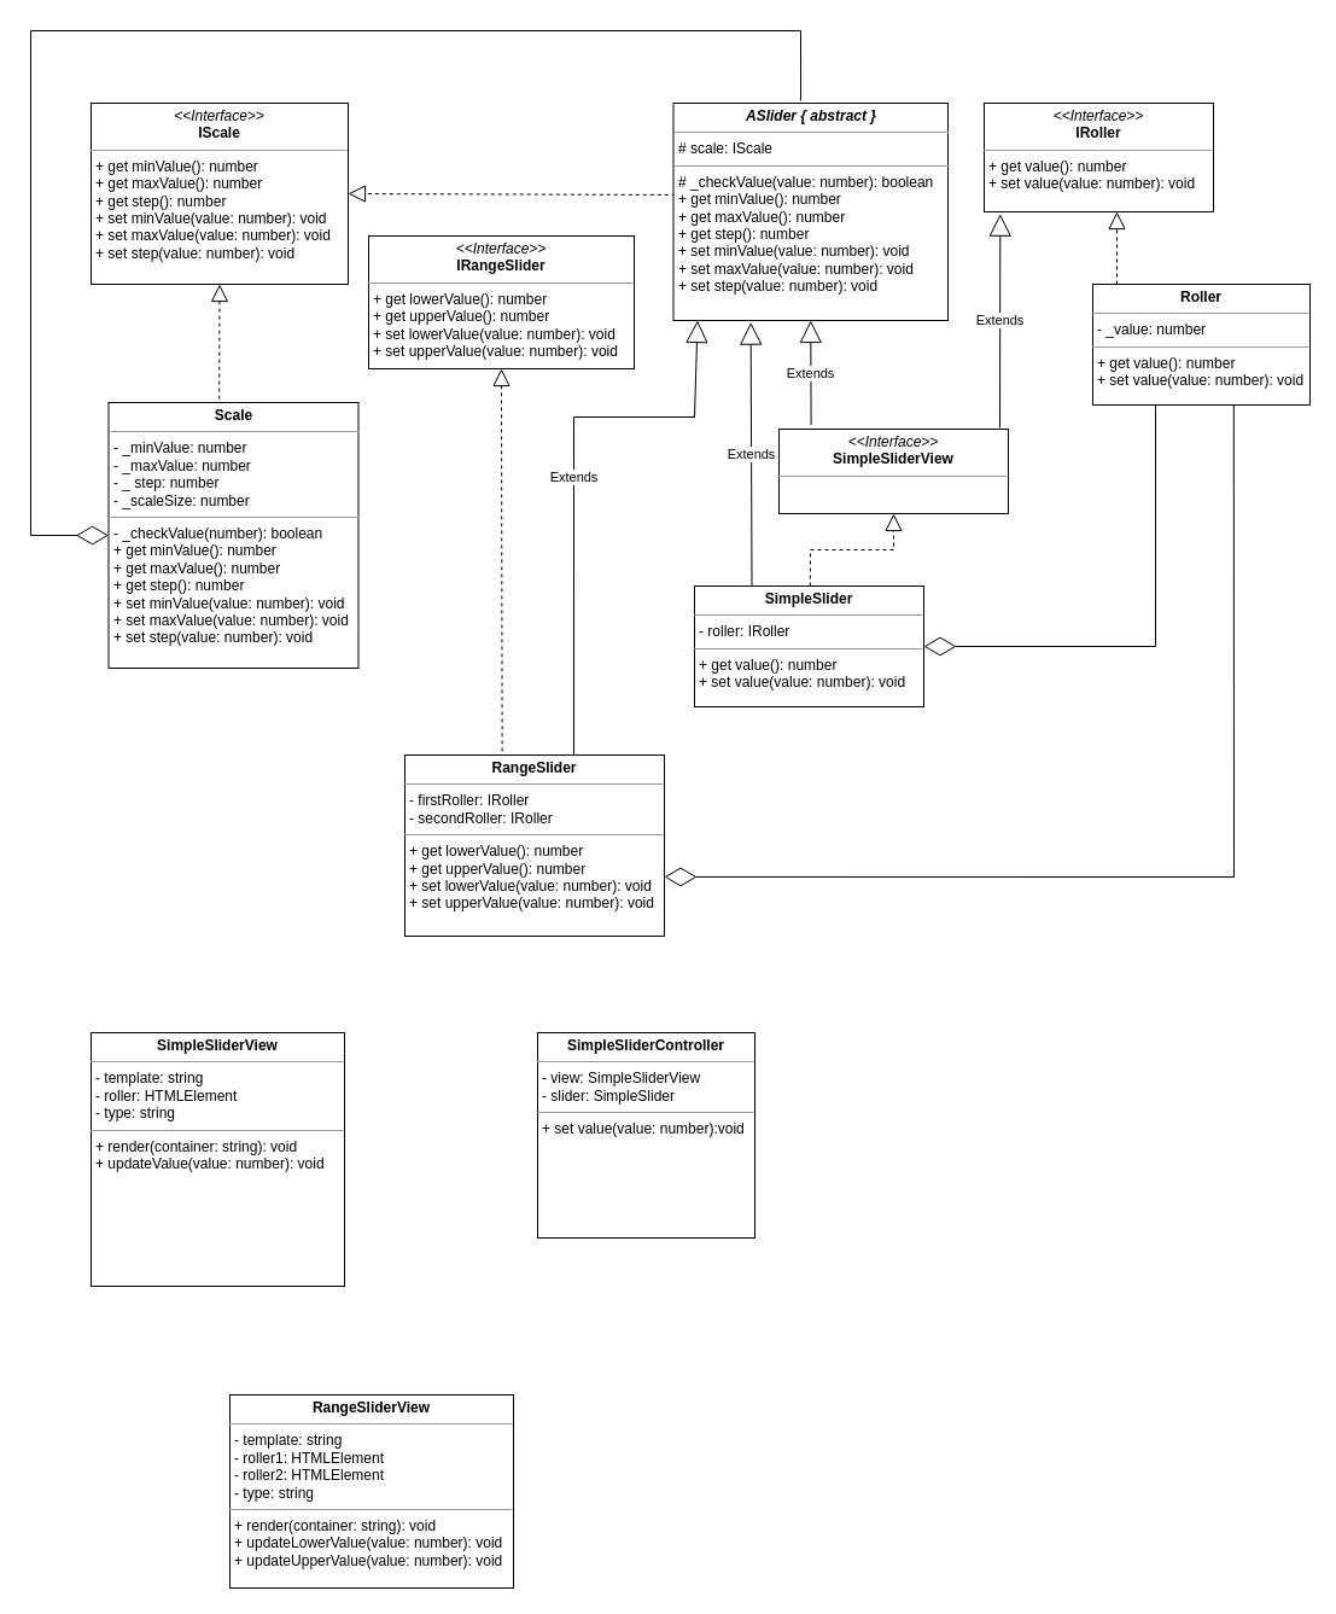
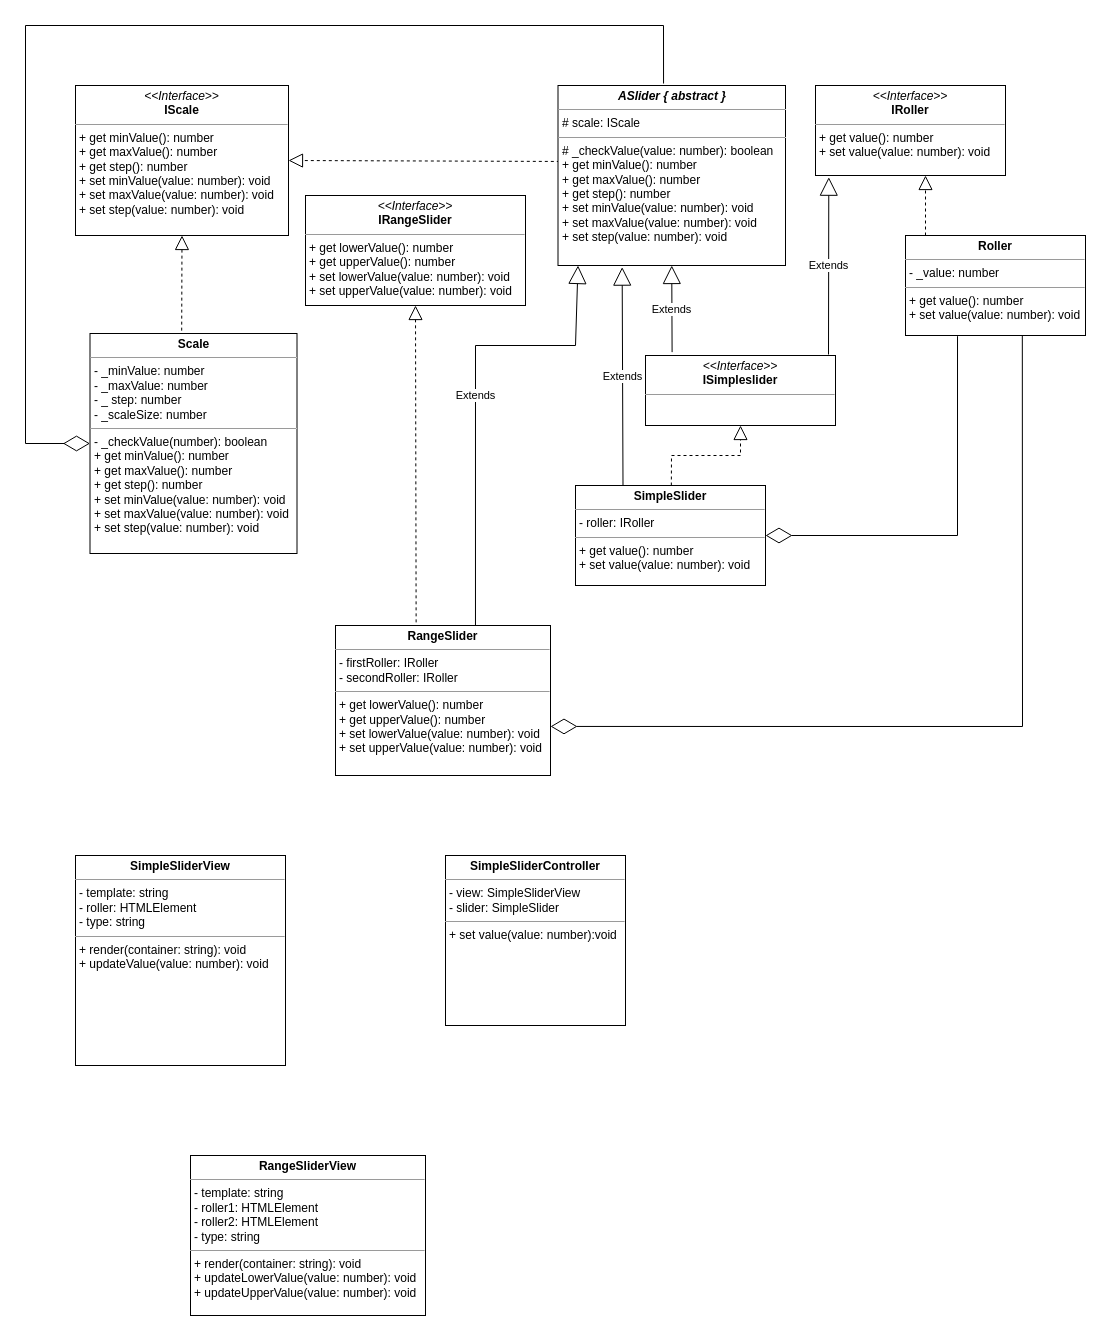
- <mxCell id="21" value="&lt;p style=&quot;margin: 0px ; margin-top: 4px ; text-align: center&quot;&gt;&lt;i&gt;&amp;lt;&amp;lt;Interface&amp;gt;&amp;gt;&lt;/i&gt;&lt;br&gt;&lt;b&gt;SimpleSliderView&lt;/b&gt;&lt;/p&gt;&lt;hr size=&quot;1&quot;&gt;&lt;p style=&quot;margin: 0px ; margin-left: 4px&quot;&gt;&lt;br&gt;&lt;/p&gt;" style="verticalAlign=top;align=left;overflow=fill;fontSize=12;fontFamily=Helvetica;html=1;" vertex="1" parent="1"><mxGeometry x="640" y="350" width="190" height="70" as="geometry" /></mxCell>
+ <mxCell id="21" value="&lt;p style=&quot;margin: 0px ; margin-top: 4px ; text-align: center&quot;&gt;&lt;i&gt;&amp;lt;&amp;lt;Interface&amp;gt;&amp;gt;&lt;/i&gt;&lt;br&gt;&lt;b&gt;ISimpleslider&lt;/b&gt;&lt;/p&gt;&lt;hr size=&quot;1&quot;&gt;&lt;p style=&quot;margin: 0px ; margin-left: 4px&quot;&gt;&lt;br&gt;&lt;/p&gt;" style="verticalAlign=top;align=left;overflow=fill;fontSize=12;fontFamily=Helvetica;html=1;" vertex="1" parent="1"><mxGeometry x="640" y="350" width="190" height="70" as="geometry" /></mxCell>
